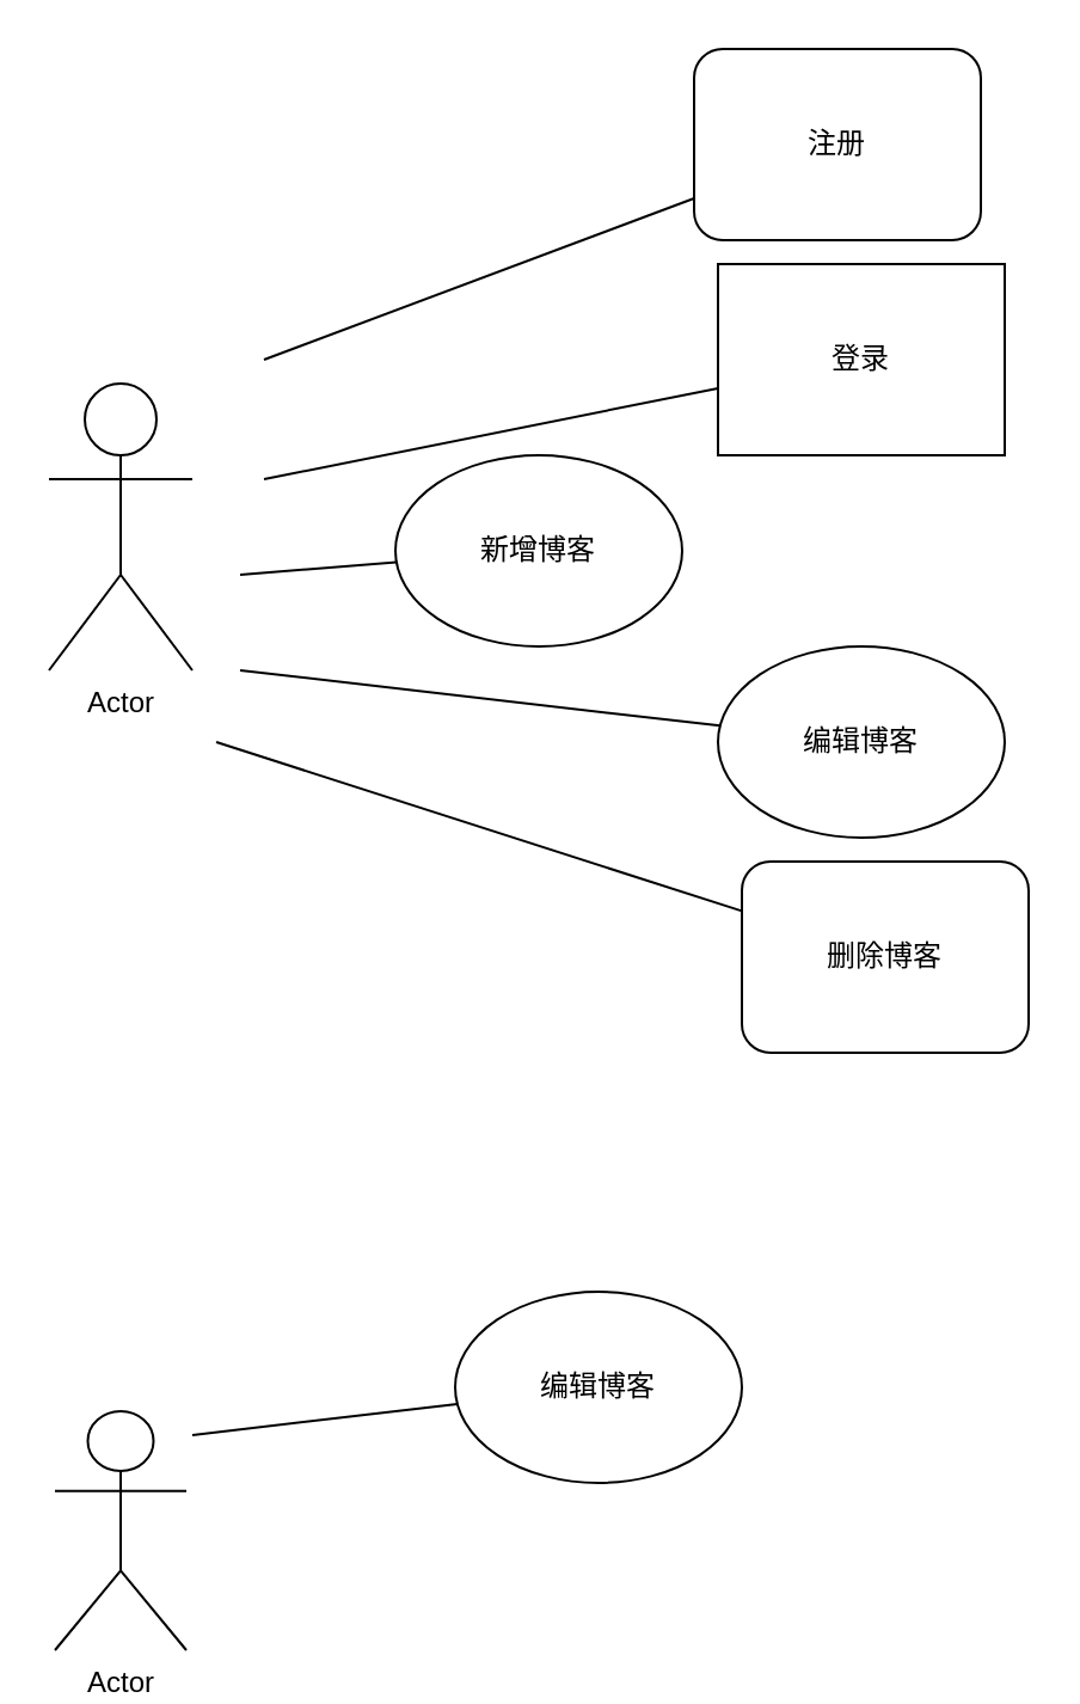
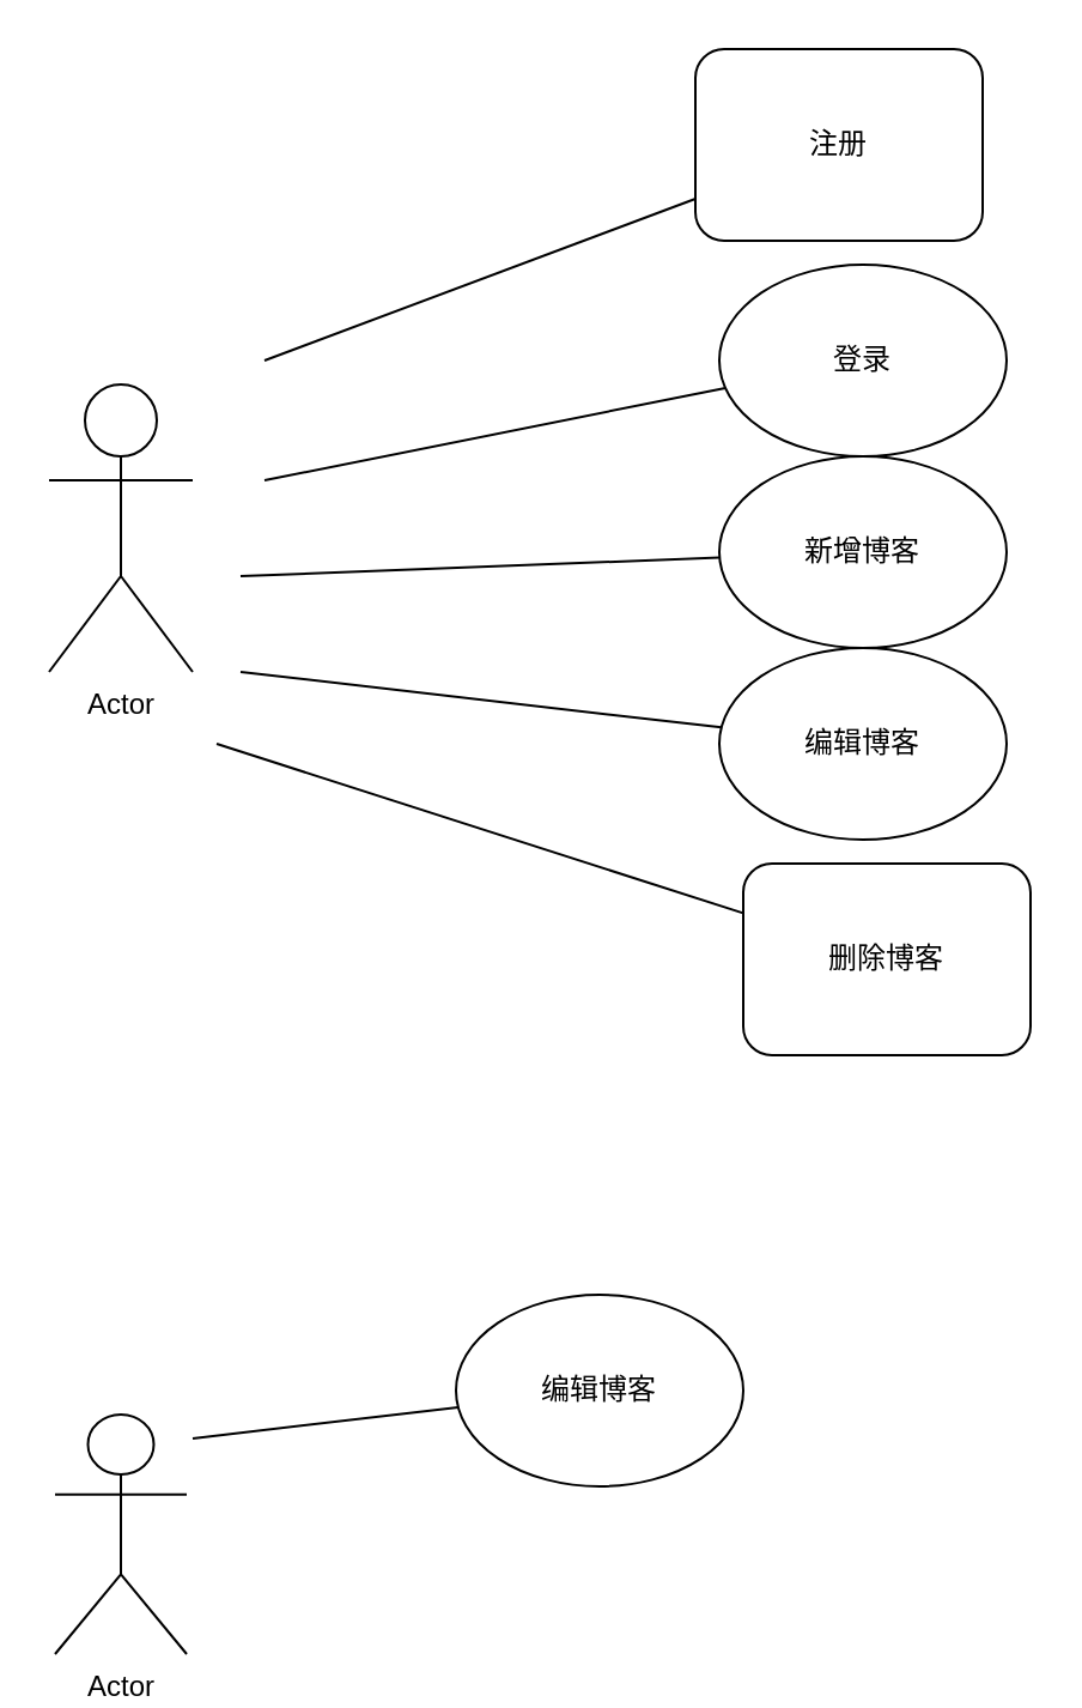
- <mxCell id="6" value="登录" style="whiteSpace=wrap;html=1;rounded=0;" vertex="1" parent="1"><mxGeometry x="300" y="110" width="120" height="80" as="geometry" /></mxCell>
+ <mxCell id="6" value="登录" style="ellipse;whiteSpace=wrap;html=1;" vertex="1" parent="1"><mxGeometry x="300" y="110" width="120" height="80" as="geometry" /></mxCell>
- <mxCell id="11" value="新增博客" style="ellipse;whiteSpace=wrap;html=1;" vertex="1" parent="1"><mxGeometry x="165" y="190" width="120" height="80" as="geometry" /></mxCell>
+ <mxCell id="11" value="新增博客" style="ellipse;whiteSpace=wrap;html=1;" vertex="1" parent="1"><mxGeometry x="300" y="190" width="120" height="80" as="geometry" /></mxCell>
